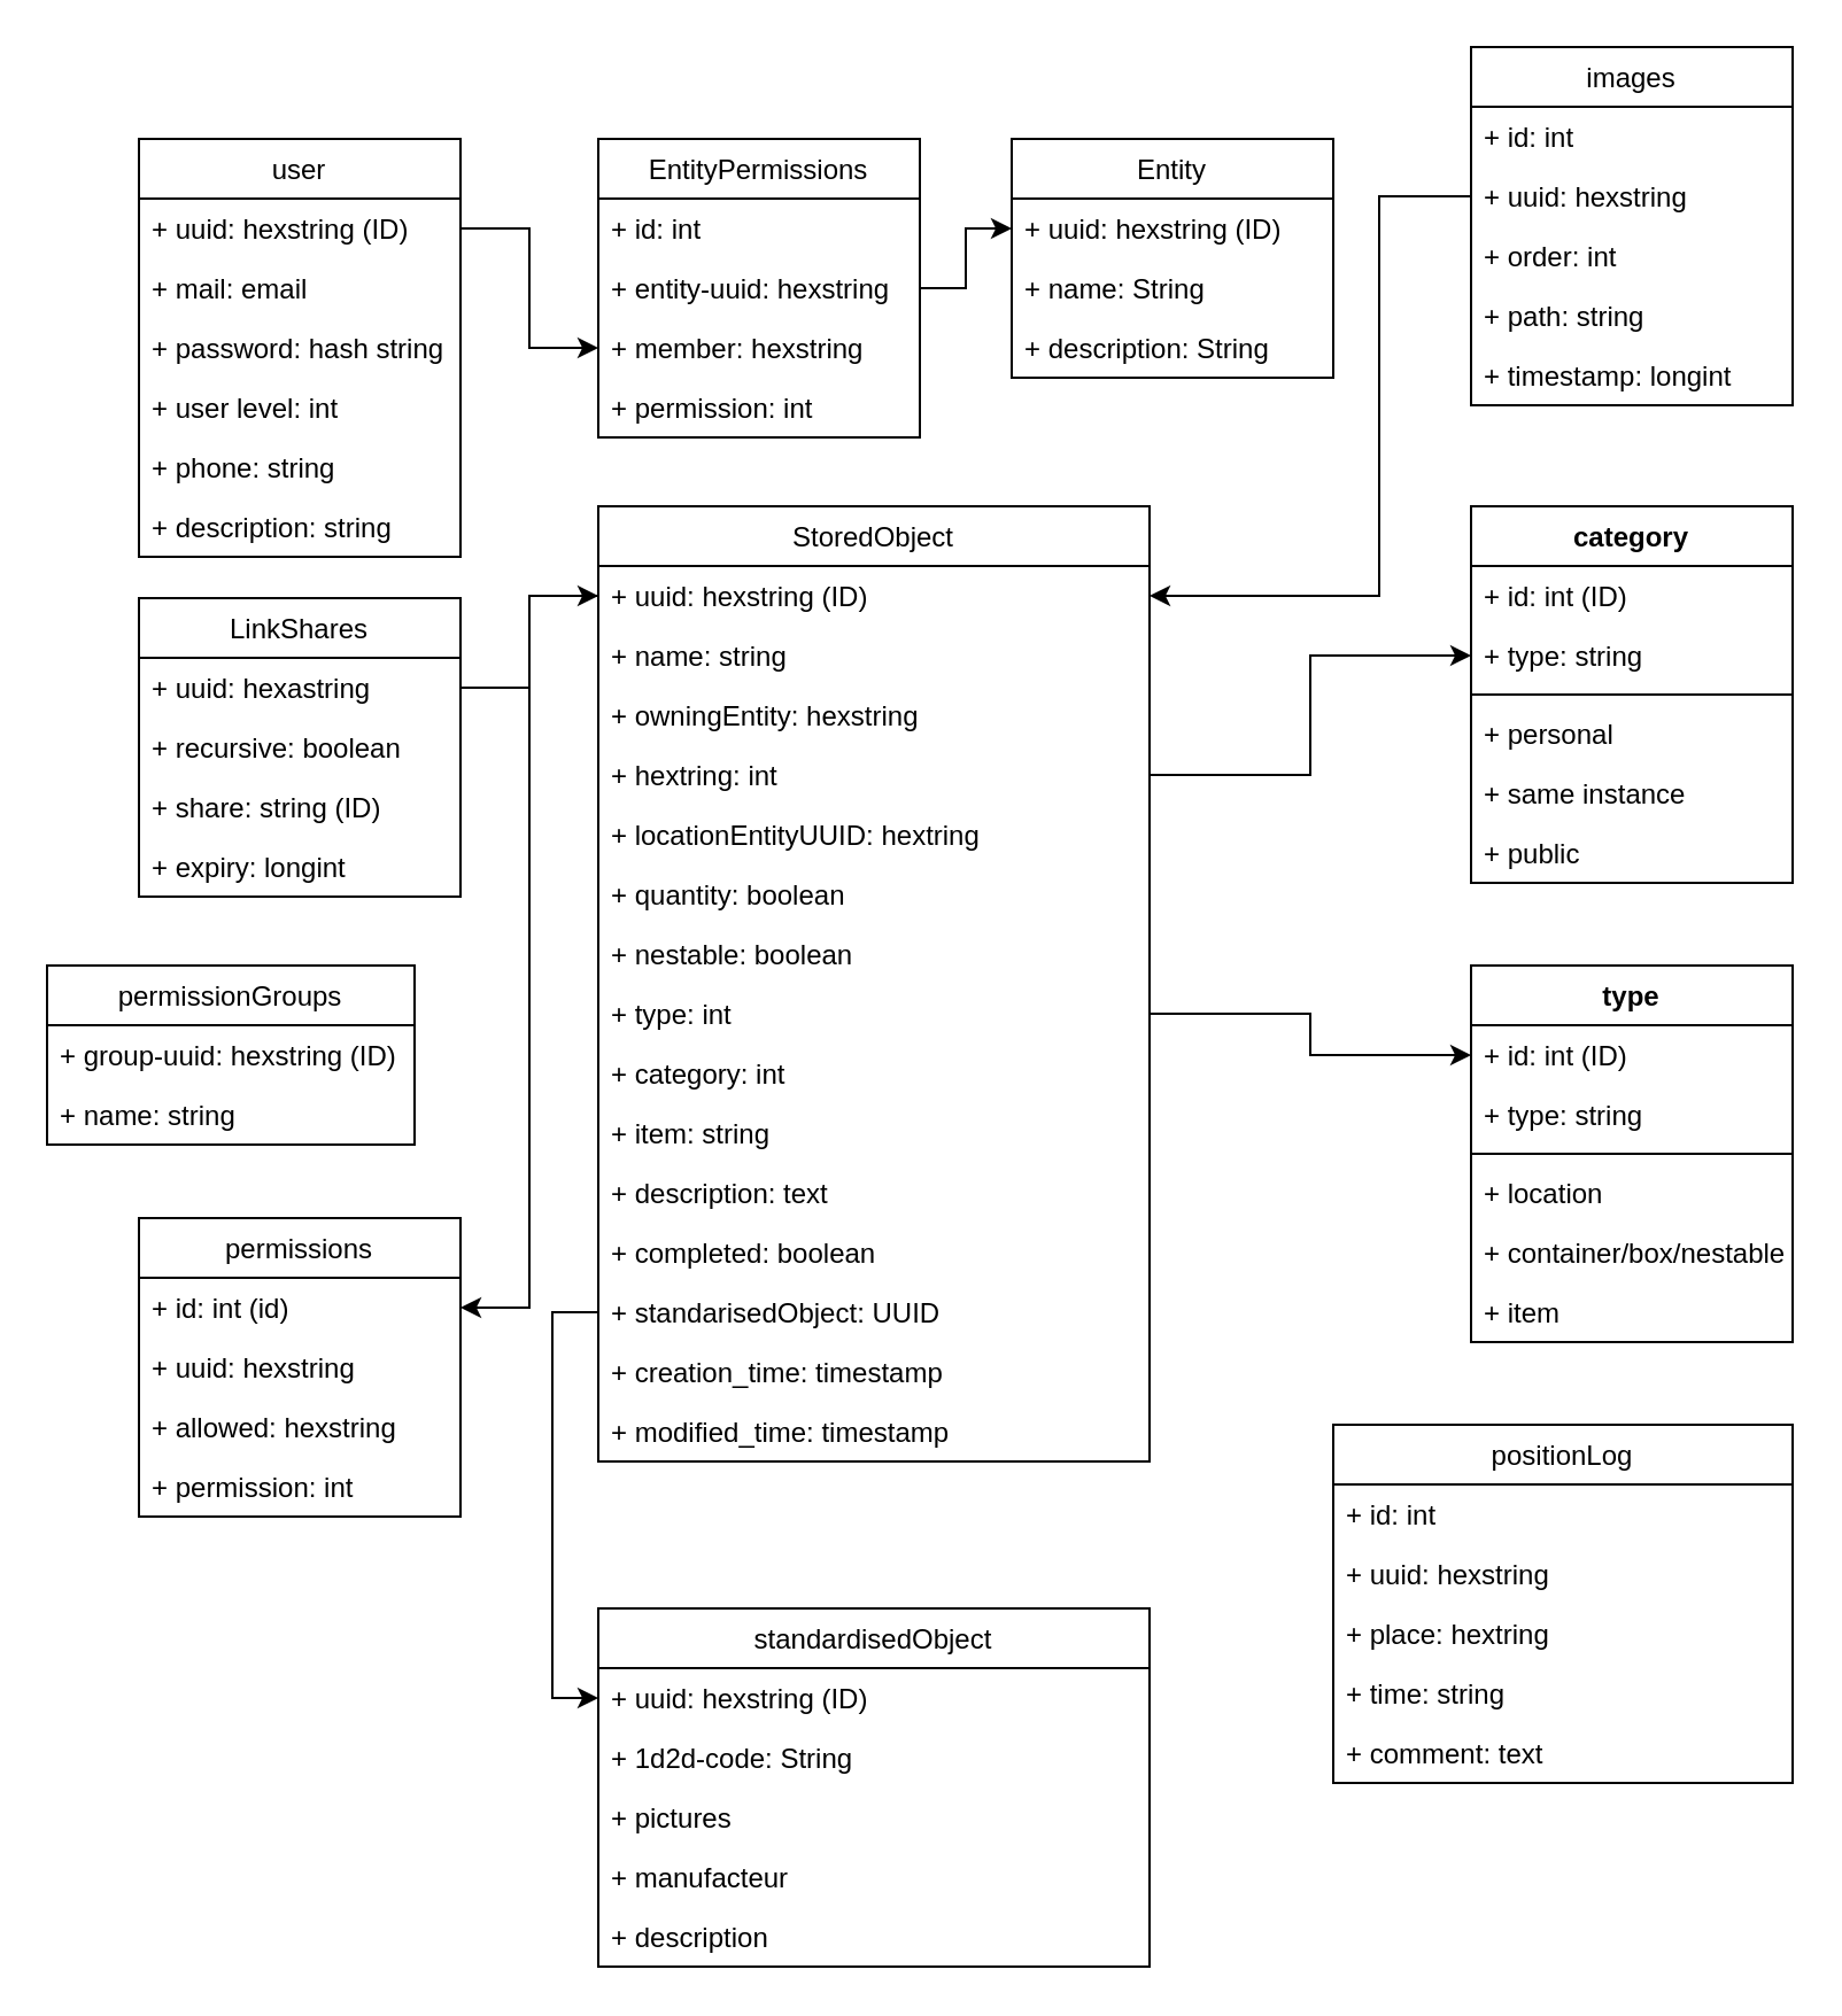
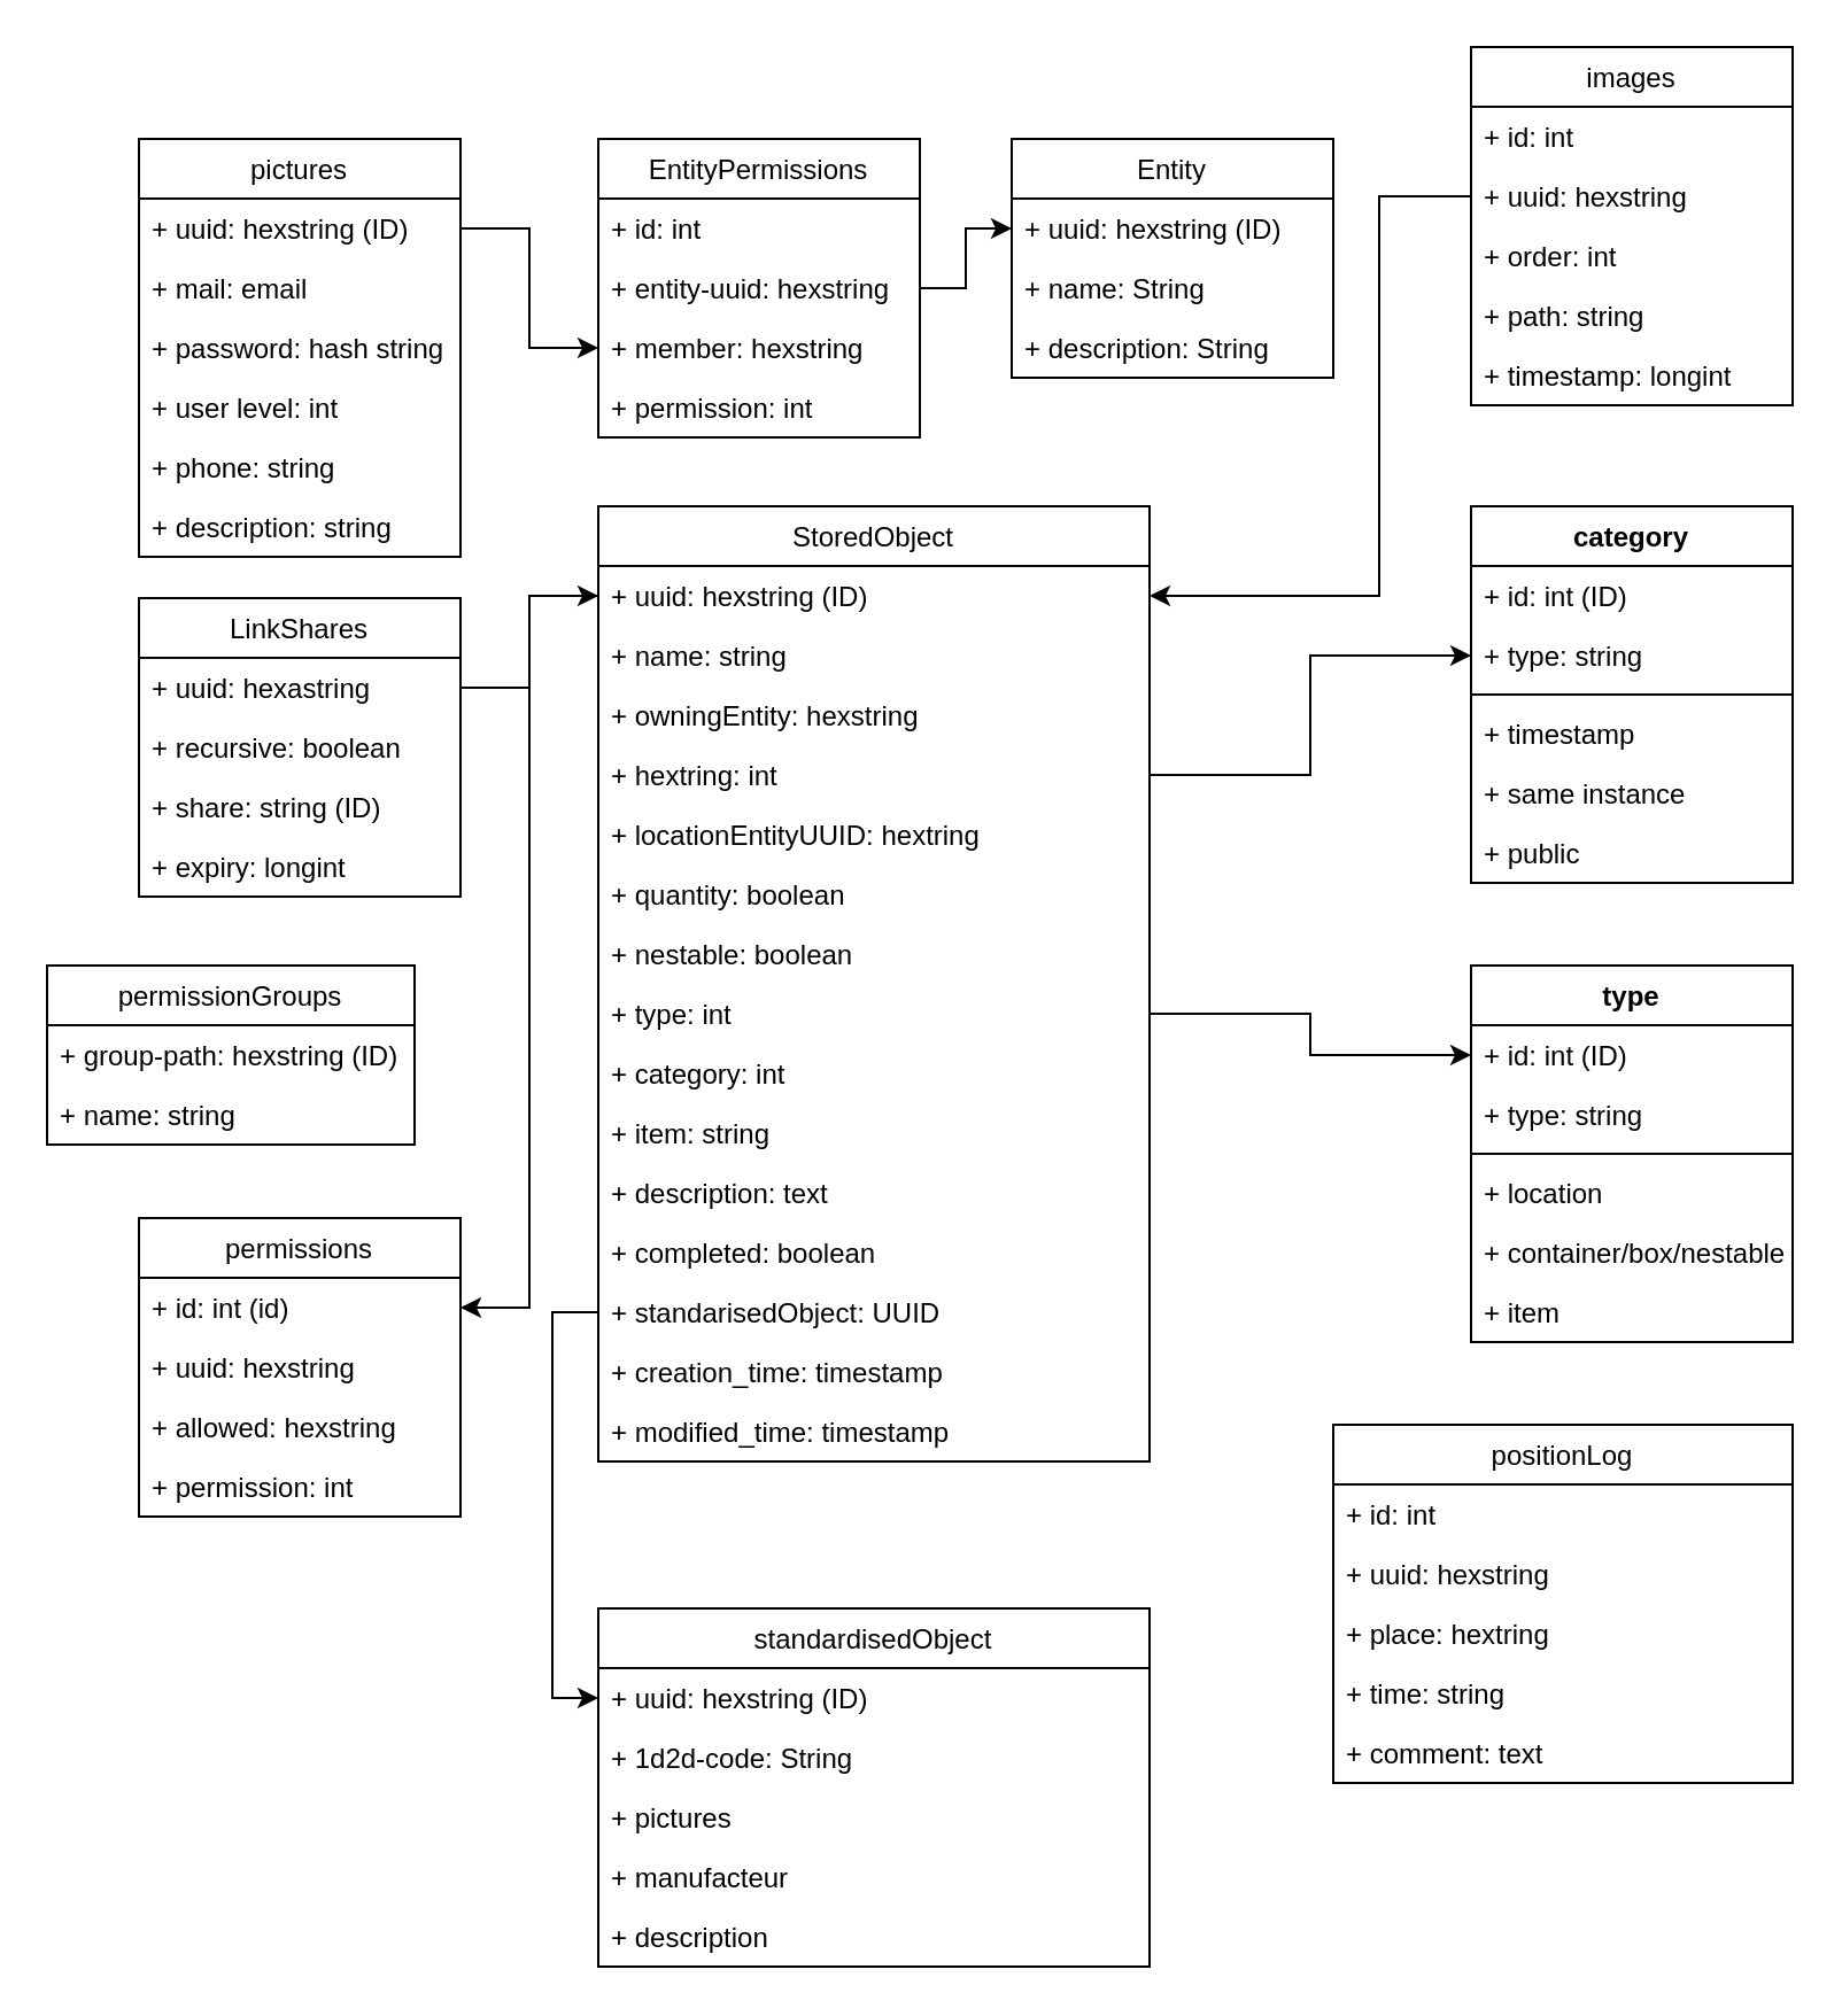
- <mxCell id="36" value="user" style="swimlane;fontStyle=0;childLayout=stackLayout;horizontal=1;startSize=26;fillColor=none;horizontalStack=0;resizeParent=1;resizeParentMax=0;resizeLast=0;collapsible=1;marginBottom=0;" parent="1" vertex="1"><mxGeometry x="60" y="60" width="140" height="182" as="geometry" /></mxCell>
+ <mxCell id="36" value="pictures" style="swimlane;fontStyle=0;childLayout=stackLayout;horizontal=1;startSize=26;fillColor=none;horizontalStack=0;resizeParent=1;resizeParentMax=0;resizeLast=0;collapsible=1;marginBottom=0;" parent="1" vertex="1"><mxGeometry x="60" y="60" width="140" height="182" as="geometry" /></mxCell>
- <mxCell id="26" value="+ personal" style="text;strokeColor=none;fillColor=none;align=left;verticalAlign=top;spacingLeft=4;spacingRight=4;overflow=hidden;rotatable=0;points=[[0,0.5],[1,0.5]];portConstraint=eastwest;" parent="22" vertex="1"><mxGeometry y="86" width="140" height="26" as="geometry" /></mxCell>
+ <mxCell id="26" value="+ timestamp" style="text;strokeColor=none;fillColor=none;align=left;verticalAlign=top;spacingLeft=4;spacingRight=4;overflow=hidden;rotatable=0;points=[[0,0.5],[1,0.5]];portConstraint=eastwest;" parent="22" vertex="1"><mxGeometry y="86" width="140" height="26" as="geometry" /></mxCell>
- <mxCell id="67" value="+ group-uuid: hexstring (ID)" style="text;strokeColor=none;fillColor=none;align=left;verticalAlign=top;spacingLeft=4;spacingRight=4;overflow=hidden;rotatable=0;points=[[0,0.5],[1,0.5]];portConstraint=eastwest;" parent="66" vertex="1"><mxGeometry y="26" width="160" height="26" as="geometry" /></mxCell>
+ <mxCell id="67" value="+ group-path: hexstring (ID)" style="text;strokeColor=none;fillColor=none;align=left;verticalAlign=top;spacingLeft=4;spacingRight=4;overflow=hidden;rotatable=0;points=[[0,0.5],[1,0.5]];portConstraint=eastwest;" parent="66" vertex="1"><mxGeometry y="26" width="160" height="26" as="geometry" /></mxCell>
